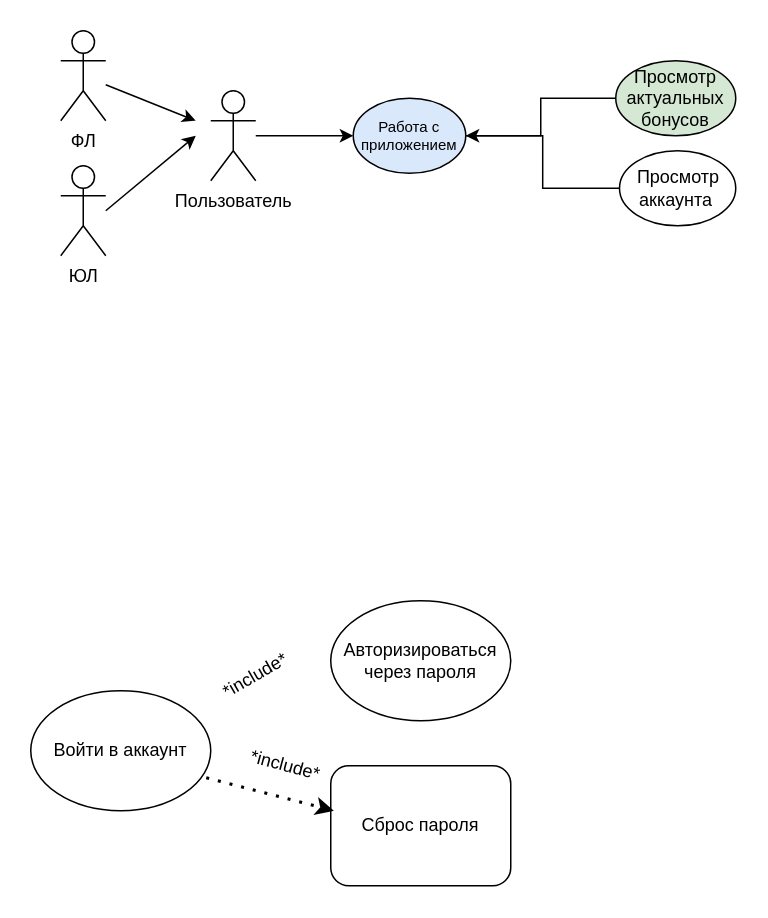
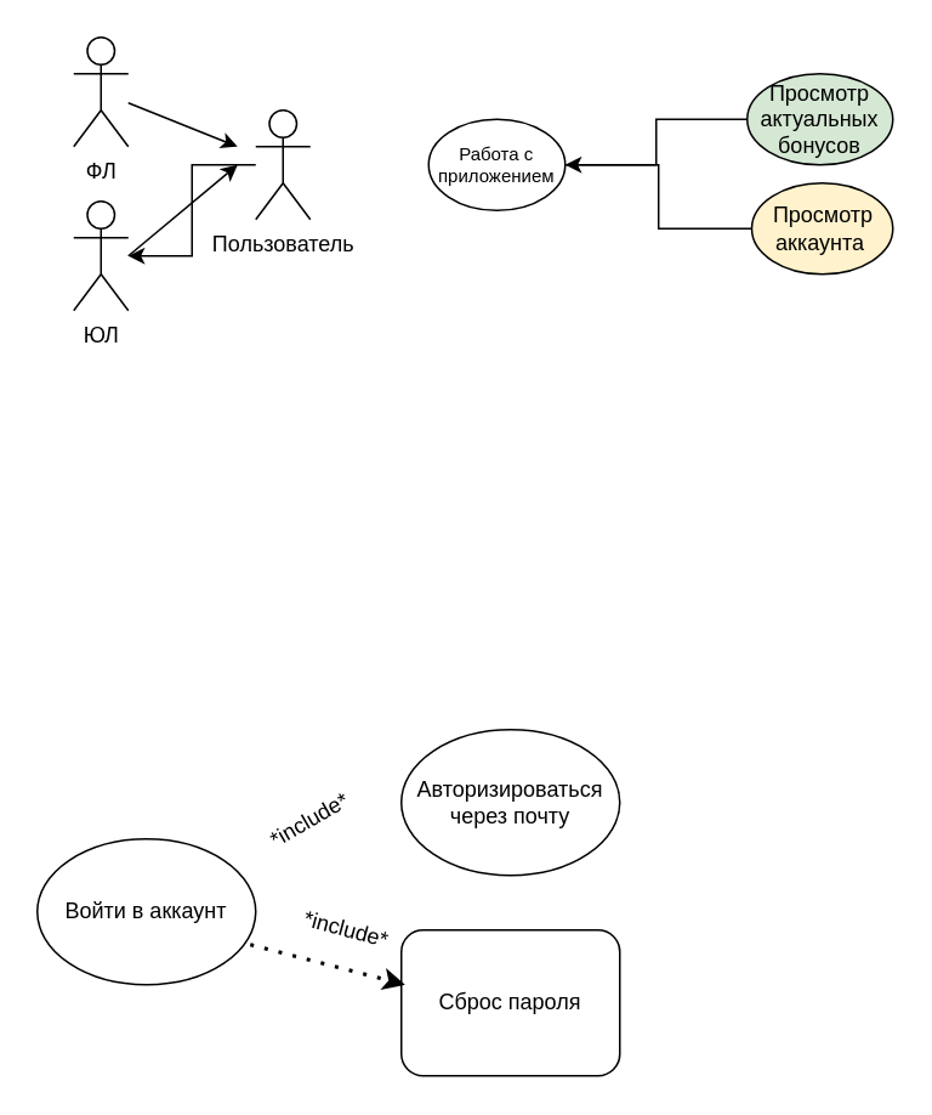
- <mxCell id="3" style="edgeStyle=orthogonalEdgeStyle;rounded=0;orthogonalLoop=1;jettySize=auto;html=1;entryX=0;entryY=0.5;entryDx=0;entryDy=0;" parent="1" source="4" target="8" edge="1"><mxGeometry relative="1" as="geometry" /></mxCell>
+ <mxCell id="3" style="edgeStyle=orthogonalEdgeStyle;rounded=0;orthogonalLoop=1;jettySize=auto;html=1;" parent="1" source="4" target="2" edge="1"><mxGeometry relative="1" as="geometry" /></mxCell>
- <mxCell id="8" value="Работа с приложением" style="ellipse;whiteSpace=wrap;html=1;fontSize=10;fillColor=#dae8fc;" parent="1" vertex="1"><mxGeometry x="235" y="65" width="75" height="50" as="geometry" /></mxCell>
+ <mxCell id="8" value="Работа с приложением" style="ellipse;whiteSpace=wrap;html=1;fontSize=10;" parent="1" vertex="1"><mxGeometry x="235" y="65" width="75" height="50" as="geometry" /></mxCell>
- <mxCell id="12" value="Просмотр аккаунта&amp;nbsp;" style="ellipse;whiteSpace=wrap;html=1;" parent="1" vertex="1"><mxGeometry x="412.5" y="100" width="77.5" height="50" as="geometry" /></mxCell>
+ <mxCell id="12" value="Просмотр аккаунта&amp;nbsp;" style="ellipse;whiteSpace=wrap;html=1;fillColor=#fff2cc;" parent="1" vertex="1"><mxGeometry x="412.5" y="100" width="77.5" height="50" as="geometry" /></mxCell>
- <mxCell id="14" value="Авторизироваться через пароля" style="ellipse;whiteSpace=wrap;html=1;" vertex="1" parent="1"><mxGeometry x="220" y="400" width="120" height="80" as="geometry" /></mxCell>
+ <mxCell id="14" value="Авторизироваться через почту" style="ellipse;whiteSpace=wrap;html=1;" vertex="1" parent="1"><mxGeometry x="220" y="400" width="120" height="80" as="geometry" /></mxCell>
